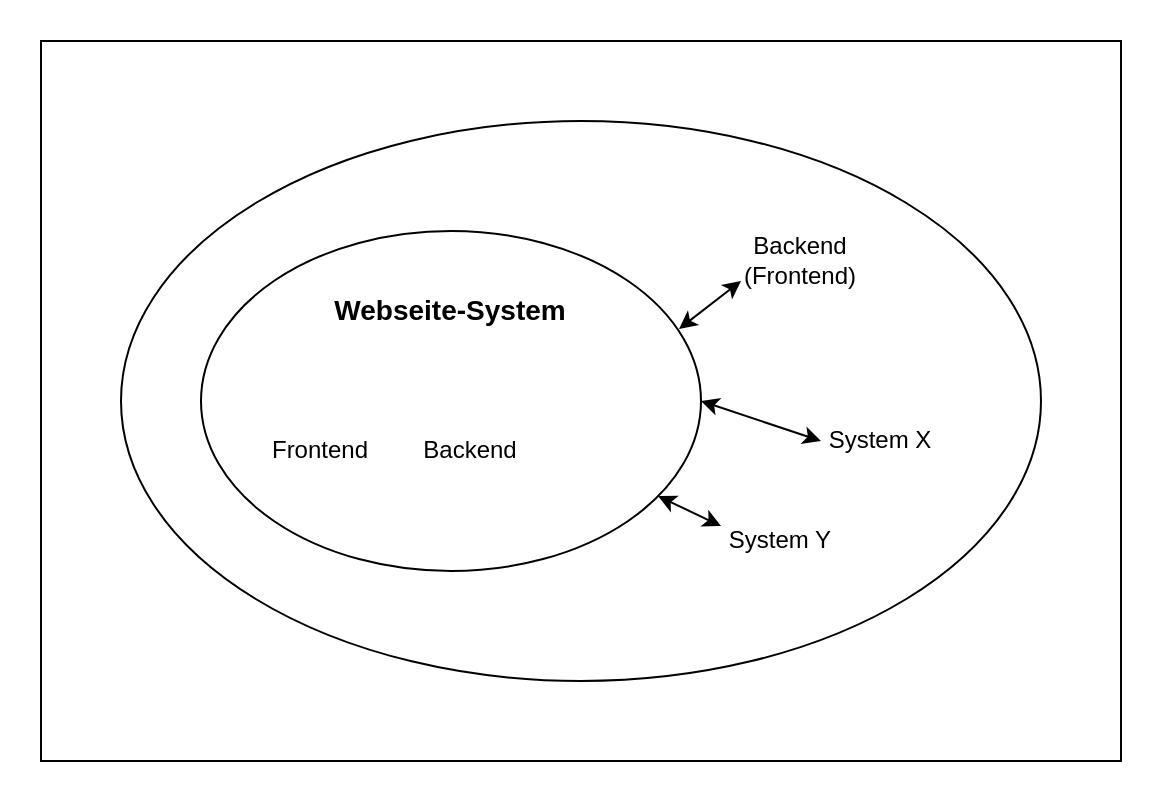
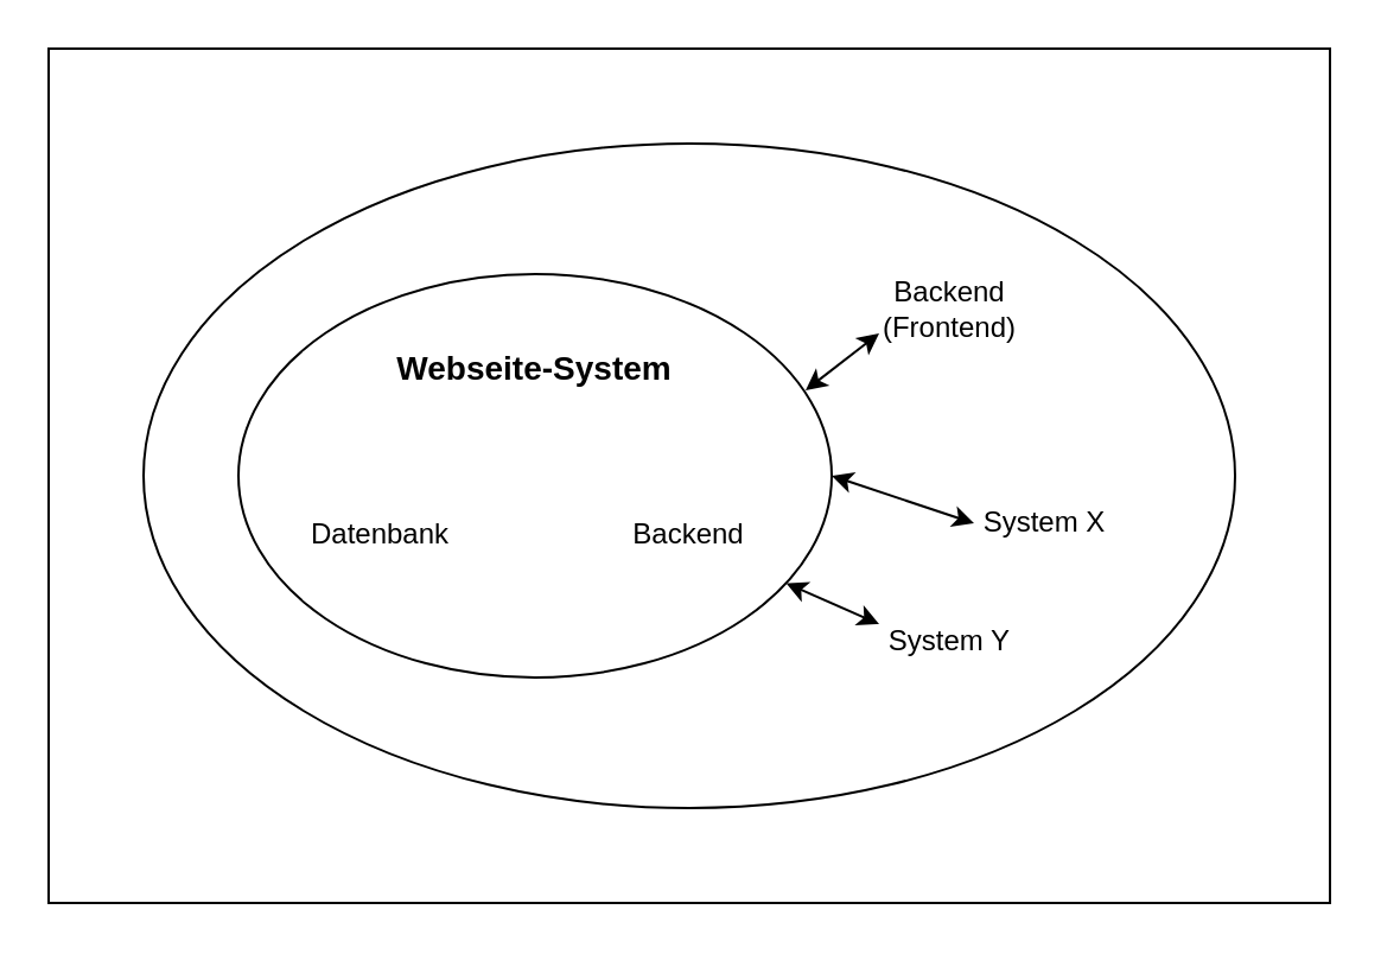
- <mxCell id="9" value="Frontend" style="text;html=1;strokeColor=none;fillColor=none;align=center;verticalAlign=middle;whiteSpace=wrap;rounded=0;" vertex="1" parent="1"><mxGeometry x="130" y="210" width="60" height="30" as="geometry" /></mxCell>
+ <mxCell id="9" value="Datenbank" style="text;html=1;strokeColor=none;fillColor=none;align=center;verticalAlign=middle;whiteSpace=wrap;rounded=0;" vertex="1" parent="1"><mxGeometry x="130" y="210" width="60" height="30" as="geometry" /></mxCell>
- <mxCell id="10" value="Backend" style="text;html=1;strokeColor=none;fillColor=none;align=center;verticalAlign=middle;whiteSpace=wrap;rounded=0;" vertex="1" parent="1"><mxGeometry x="205" y="210" width="60" height="30" as="geometry" /></mxCell>
+ <mxCell id="10" value="Backend" style="text;html=1;strokeColor=none;fillColor=none;align=center;verticalAlign=middle;whiteSpace=wrap;rounded=0;" vertex="1" parent="1"><mxGeometry x="260" y="210" width="60" height="30" as="geometry" /></mxCell>
- <mxCell id="7" value="System Y" style="text;html=1;strokeColor=none;fillColor=none;align=center;verticalAlign=middle;whiteSpace=wrap;rounded=0;" vertex="1" parent="1"><mxGeometry x="360" y="255" width="60" height="30" as="geometry" /></mxCell>
+ <mxCell id="7" value="System Y" style="text;html=1;strokeColor=none;fillColor=none;align=center;verticalAlign=middle;whiteSpace=wrap;rounded=0;" vertex="1" parent="1"><mxGeometry x="370" y="255" width="60" height="30" as="geometry" /></mxCell>
